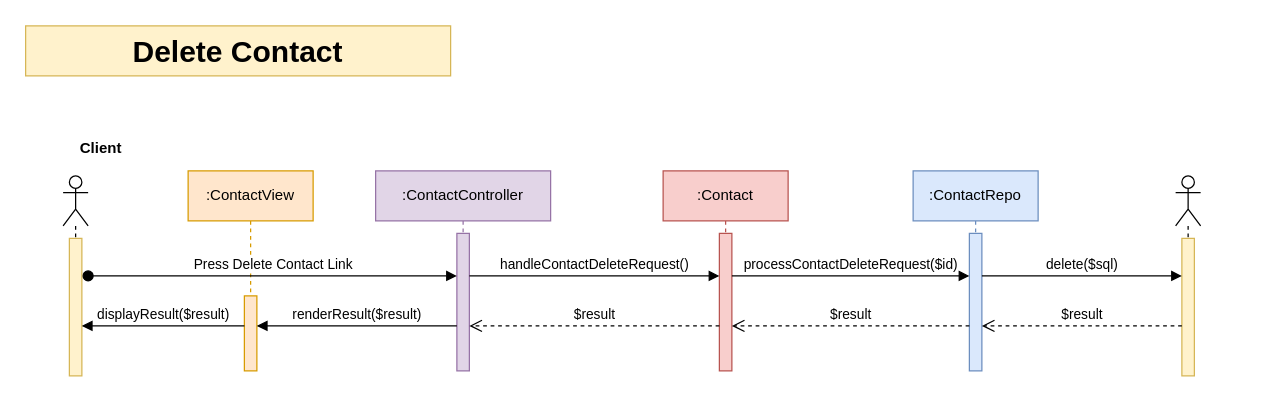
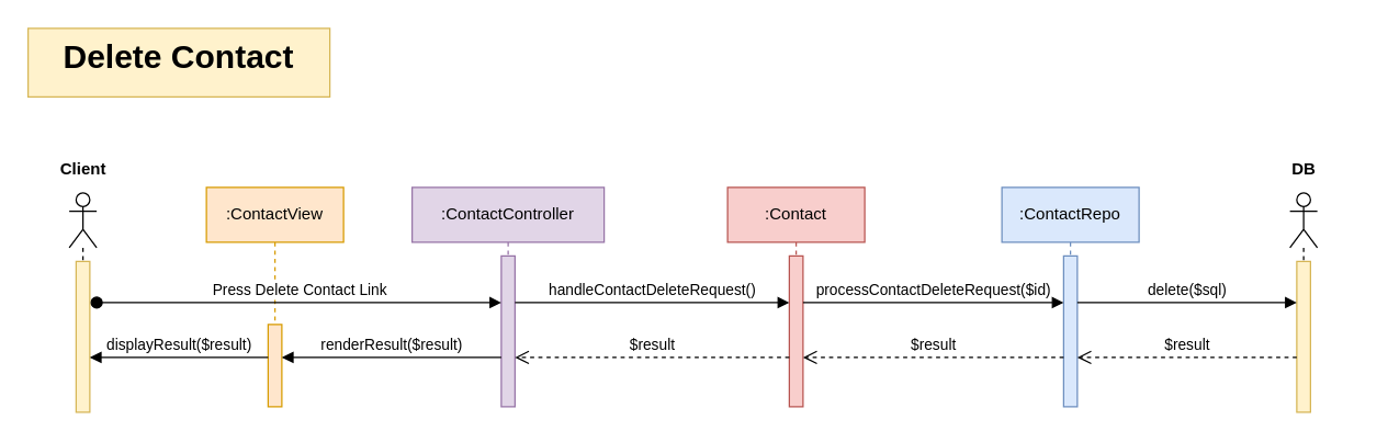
- <mxCell id="2" value="&lt;h1 style=&quot;margin-top: 0px;&quot;&gt;Delete Contact&lt;/h1&gt;" style="text;html=1;whiteSpace=wrap;overflow=hidden;rounded=0;align=center;fillColor=#fff2cc;strokeColor=#d6b656;" parent="1" vertex="1"><mxGeometry x="20" y="20" width="340" height="40" as="geometry" /></mxCell>
+ <mxCell id="2" value="&lt;h1 style=&quot;margin-top: 0px;&quot;&gt;Delete Contact&lt;/h1&gt;" style="text;html=1;whiteSpace=wrap;overflow=hidden;rounded=0;align=center;fillColor=#fff2cc;strokeColor=#d6b656;" parent="1" vertex="1"><mxGeometry x="20" y="20" width="220" height="50" as="geometry" /></mxCell>
- <mxCell id="24" value="Client" style="text;align=center;fontStyle=1;verticalAlign=middle;spacingLeft=3;spacingRight=3;strokeColor=none;rotatable=0;points=[[0,0.5],[1,0.5]];portConstraint=eastwest;html=1;" parent="1" vertex="1"><mxGeometry x="40" y="105" width="80" height="26" as="geometry" /></mxCell>
+ <mxCell id="24" value="Client" style="text;align=center;fontStyle=1;verticalAlign=middle;spacingLeft=3;spacingRight=3;strokeColor=none;rotatable=0;points=[[0,0.5],[1,0.5]];portConstraint=eastwest;html=1;" parent="1" vertex="1"><mxGeometry x="20" y="110" width="80" height="26" as="geometry" /></mxCell>
+ <mxCell id="25" value="DB" style="text;align=center;fontStyle=1;verticalAlign=middle;spacingLeft=3;spacingRight=3;strokeColor=none;rotatable=0;points=[[0,0.5],[1,0.5]];portConstraint=eastwest;html=1;" parent="1" vertex="1"><mxGeometry x="910" y="110" width="80" height="26" as="geometry" /></mxCell>
